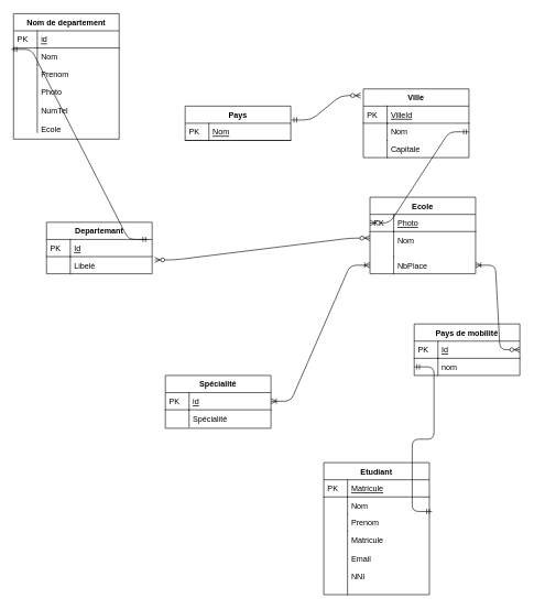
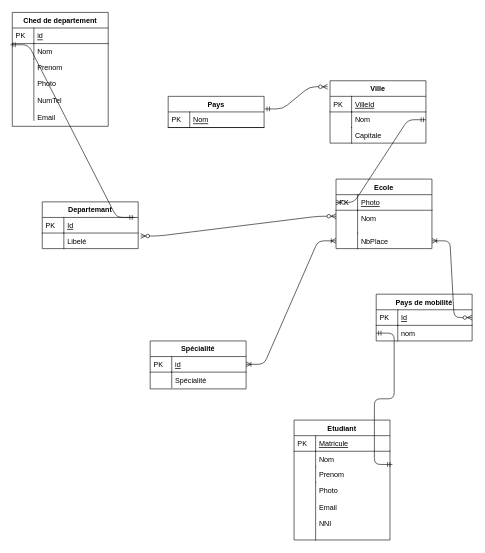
- <mxCell id="24" value="Nom de departement" style="swimlane;fontStyle=1;childLayout=stackLayout;horizontal=1;startSize=26;horizontalStack=0;resizeParent=1;resizeLast=0;collapsible=1;marginBottom=0;rounded=0;shadow=0;strokeWidth=1;" vertex="1" parent="1"><mxGeometry x="20" y="20" width="160" height="190" as="geometry"><mxRectangle x="260" y="80" width="160" height="26" as="alternateBounds" /></mxGeometry></mxCell>
+ <mxCell id="24" value="Ched de departement" style="swimlane;fontStyle=1;childLayout=stackLayout;horizontal=1;startSize=26;horizontalStack=0;resizeParent=1;resizeLast=0;collapsible=1;marginBottom=0;rounded=0;shadow=0;strokeWidth=1;" vertex="1" parent="1"><mxGeometry x="20" y="20" width="160" height="190" as="geometry"><mxRectangle x="260" y="80" width="160" height="26" as="alternateBounds" /></mxGeometry></mxCell>
- <mxCell id="29" value="Prenom&#10;&#10;Photo&#10;&#10;NumTel&#10;&#10;Ecole&#10;" style="shape=partialRectangle;top=0;left=0;right=0;bottom=0;align=left;verticalAlign=top;fillColor=none;spacingLeft=40;spacingRight=4;overflow=hidden;rotatable=0;points=[[0,0.5],[1,0.5]];portConstraint=eastwest;dropTarget=0;rounded=0;shadow=0;strokeWidth=1;" vertex="1" parent="24"><mxGeometry y="78" width="160" height="102" as="geometry" /></mxCell>
+ <mxCell id="29" value="Prenom&#10;&#10;Photo&#10;&#10;NumTel&#10;&#10;Email&#10;" style="shape=partialRectangle;top=0;left=0;right=0;bottom=0;align=left;verticalAlign=top;fillColor=none;spacingLeft=40;spacingRight=4;overflow=hidden;rotatable=0;points=[[0,0.5],[1,0.5]];portConstraint=eastwest;dropTarget=0;rounded=0;shadow=0;strokeWidth=1;" vertex="1" parent="24"><mxGeometry y="78" width="160" height="102" as="geometry" /></mxCell>
- <mxCell id="38" value="Matricule&#10;&#10;Email&#10;&#10;NNI&#10;" style="shape=partialRectangle;top=0;left=0;right=0;bottom=0;align=left;verticalAlign=top;fillColor=none;spacingLeft=40;spacingRight=4;overflow=hidden;rotatable=0;points=[[0,0.5],[1,0.5]];portConstraint=eastwest;dropTarget=0;rounded=0;shadow=0;strokeWidth=1;" vertex="1" parent="31"><mxGeometry y="104" width="160" height="96" as="geometry" /></mxCell>
+ <mxCell id="38" value="Photo&#10;&#10;Email&#10;&#10;NNI&#10;" style="shape=partialRectangle;top=0;left=0;right=0;bottom=0;align=left;verticalAlign=top;fillColor=none;spacingLeft=40;spacingRight=4;overflow=hidden;rotatable=0;points=[[0,0.5],[1,0.5]];portConstraint=eastwest;dropTarget=0;rounded=0;shadow=0;strokeWidth=1;" vertex="1" parent="31"><mxGeometry y="104" width="160" height="96" as="geometry" /></mxCell>
